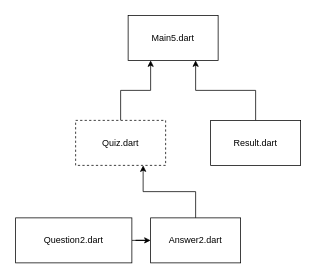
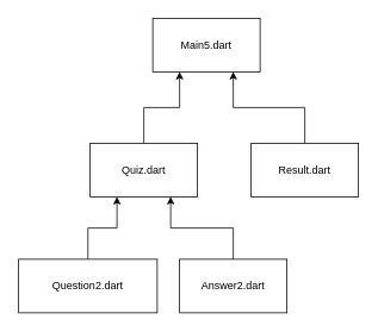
- <mxCell id="4" value="Quiz.dart" style="rounded=0;whiteSpace=wrap;html=1;dashed=1;" vertex="1" parent="1"><mxGeometry x="100" y="160" width="120" height="60" as="geometry" /></mxCell>
+ <mxCell id="4" value="Quiz.dart" style="rounded=0;whiteSpace=wrap;html=1;" vertex="1" parent="1"><mxGeometry x="100" y="160" width="120" height="60" as="geometry" /></mxCell>
- <mxCell id="7" style="edgeStyle=orthogonalEdgeStyle;rounded=0;orthogonalLoop=1;jettySize=auto;html=1;" edge="1" parent="1" source="8" target="10"><mxGeometry relative="1" as="geometry" /></mxCell>
+ <mxCell id="7" style="edgeStyle=orthogonalEdgeStyle;rounded=0;orthogonalLoop=1;jettySize=auto;html=1;entryX=0.25;entryY=1;entryDx=0;entryDy=0;" edge="1" parent="1" source="8" target="4"><mxGeometry relative="1" as="geometry" /></mxCell>
